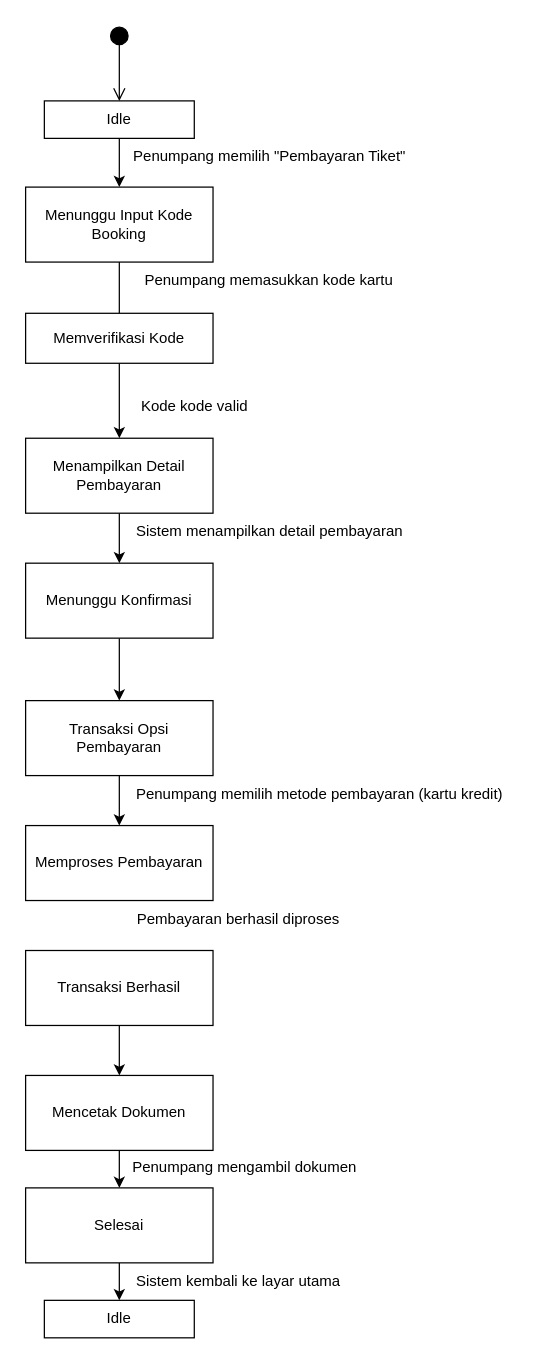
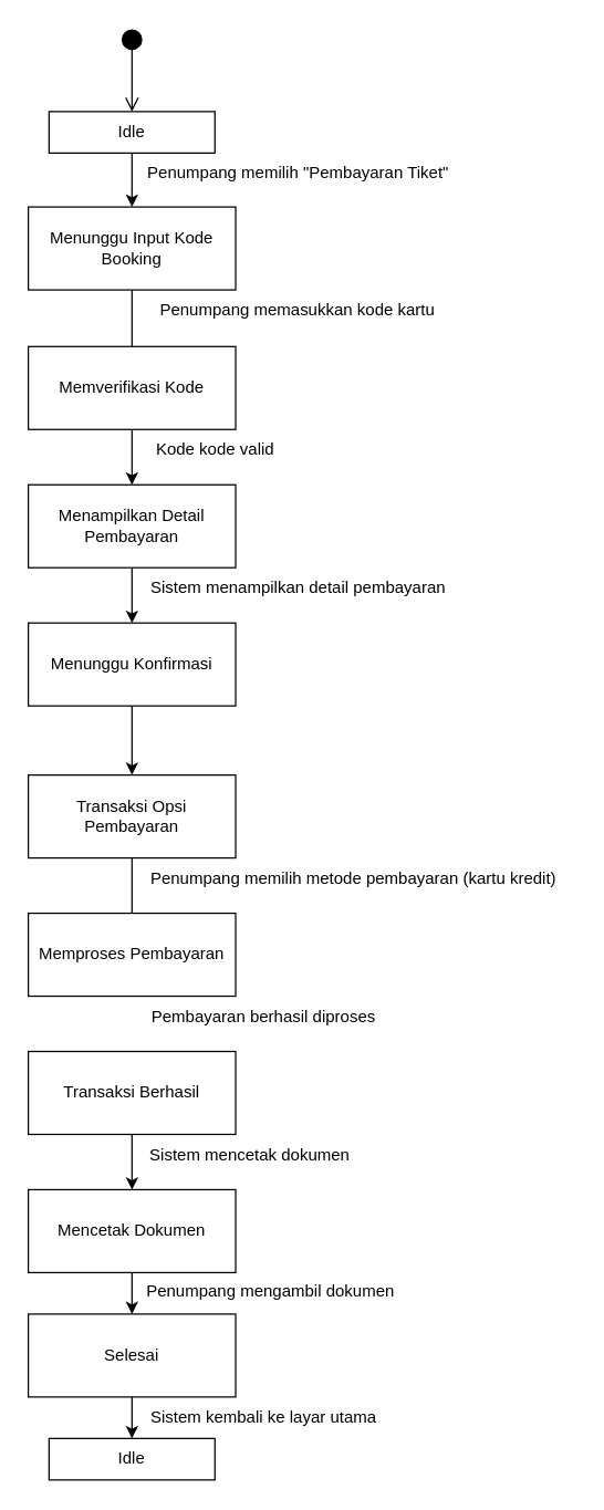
- <mxCell id="8" value="Memverifikasi Kode" style="html=1;whiteSpace=wrap;" parent="1" vertex="1"><mxGeometry x="20" y="250" width="150" height="40" as="geometry" /></mxCell>
+ <mxCell id="8" value="Memverifikasi Kode" style="html=1;whiteSpace=wrap;" parent="1" vertex="1"><mxGeometry x="20" y="250" width="150" height="60" as="geometry" /></mxCell>
- <mxCell id="13" value="" style="edgeStyle=orthogonalEdgeStyle;rounded=0;orthogonalLoop=1;jettySize=auto;html=1;" parent="1" source="14" target="15" edge="1"><mxGeometry relative="1" as="geometry" /></mxCell>
+ <mxCell id="13" value="" style="edgeStyle=orthogonalEdgeStyle;rounded=0;orthogonalLoop=1;jettySize=auto;html=1;endArrow=none;" parent="1" source="14" target="15" edge="1"><mxGeometry relative="1" as="geometry" /></mxCell>
+ <mxCell id="29" value="Sistem mencetak dokumen" style="text;html=1;align=center;verticalAlign=middle;resizable=0;points=[];autosize=1;strokeColor=none;fillColor=none;" parent="1" vertex="1"><mxGeometry x="95" y="820" width="170" height="30" as="geometry" /></mxCell>
